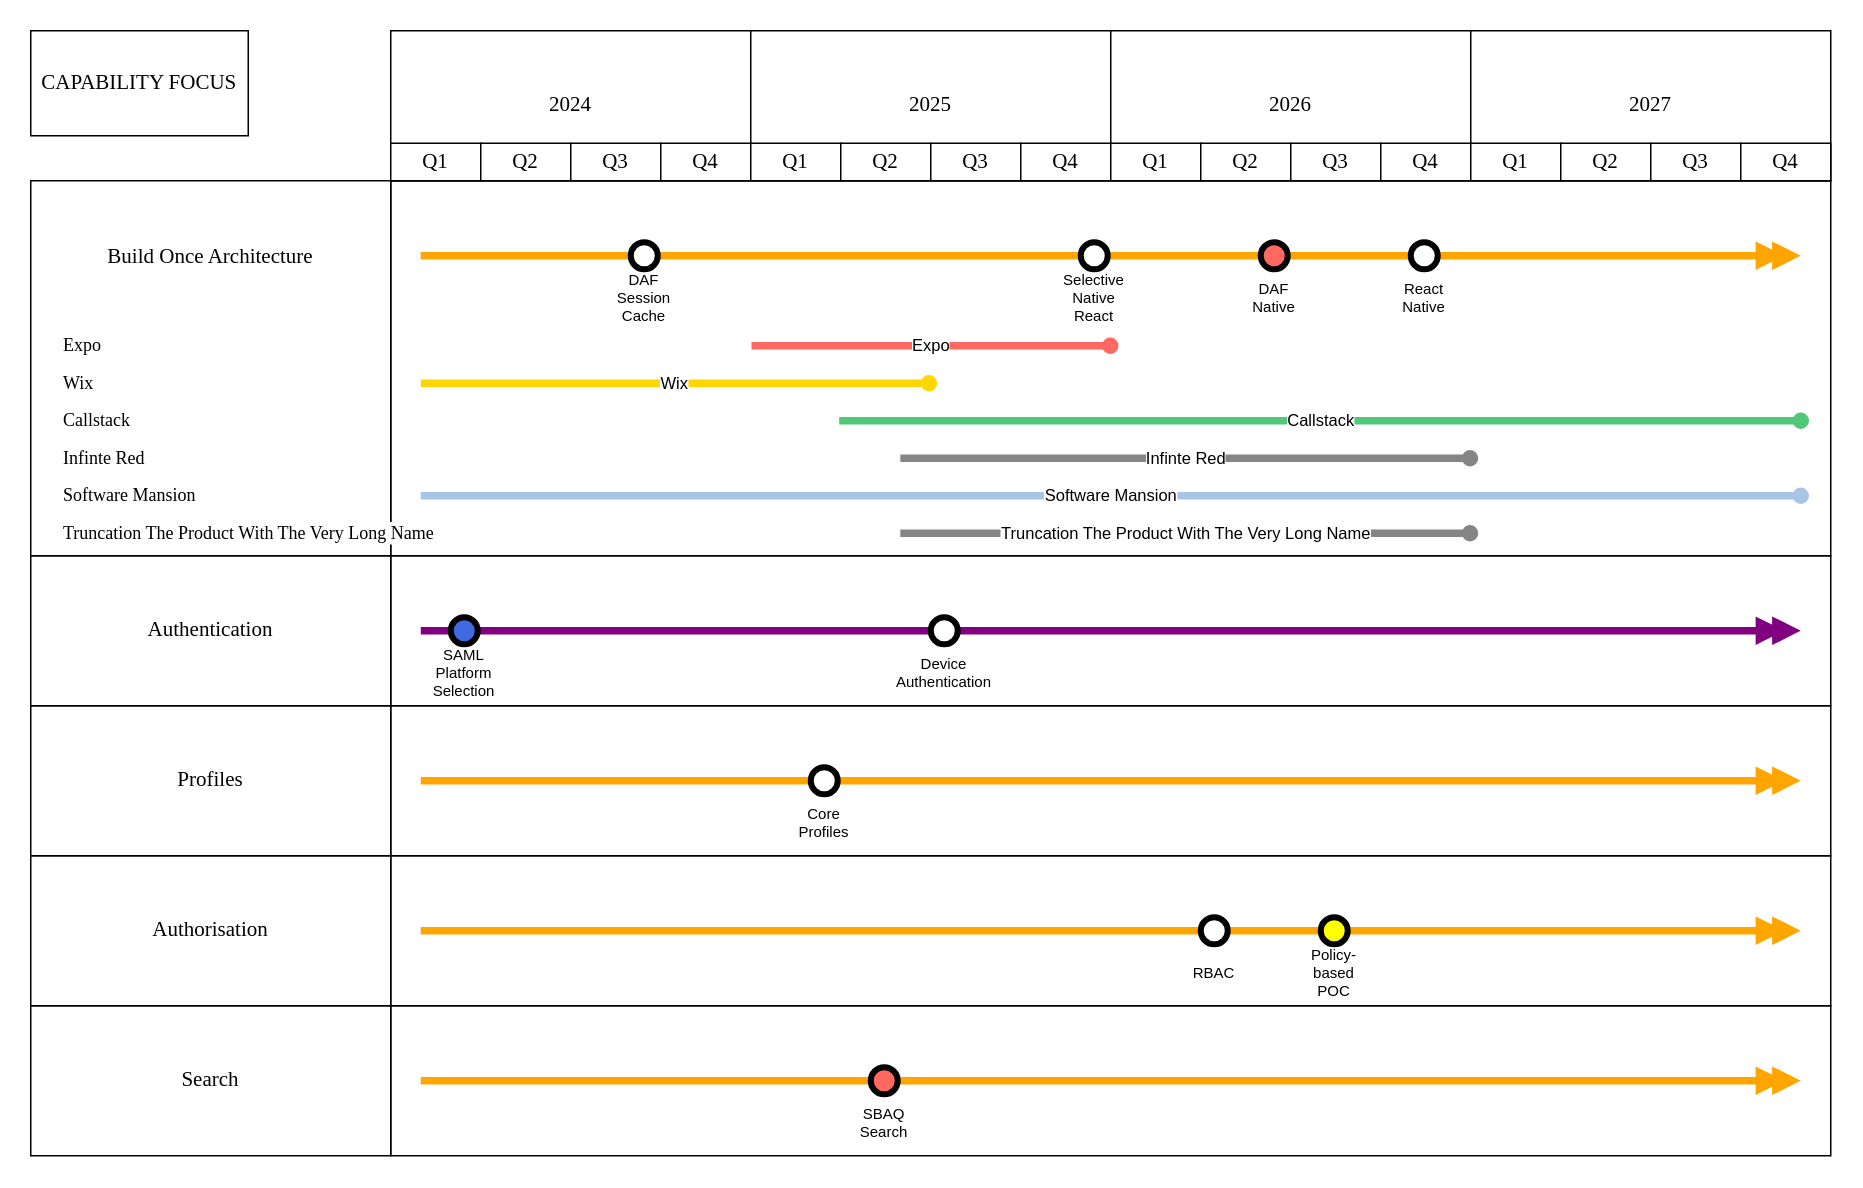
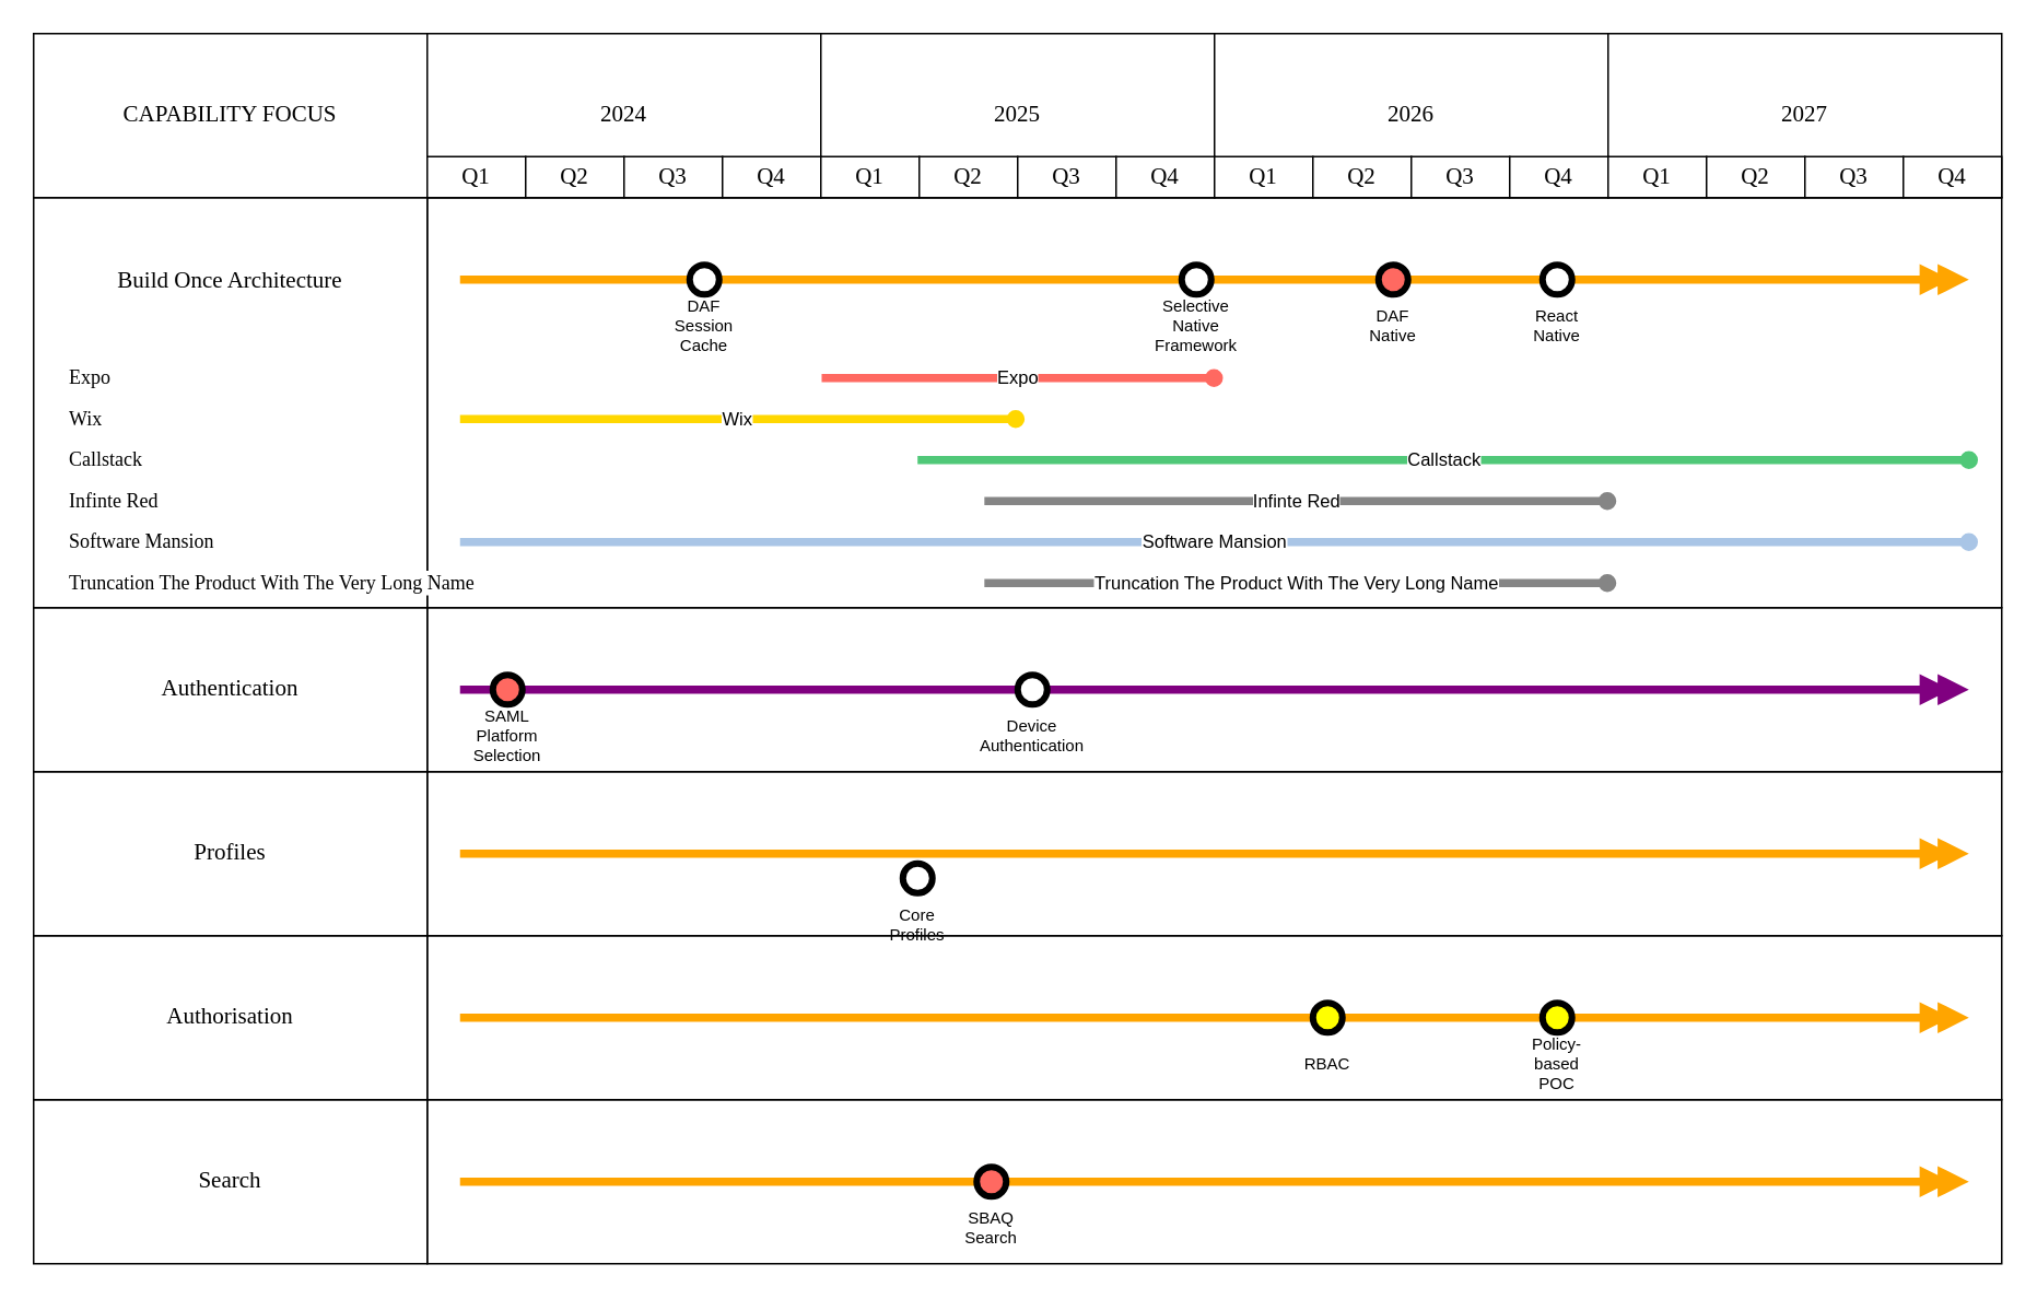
- <mxCell id="3" value="CAPABILITY FOCUS" style="text;html=1;strokeColor=#000000;;fillColor=#ffffff;align=center;fontFamily=Verdana;verticalAlign=middle;whiteSpace=wrap;rounded=0;fontSize=14" parent="2" vertex="1"><mxGeometry x="20" y="20" width="145" height="70" as="geometry" /></mxCell>
+ <mxCell id="3" value="CAPABILITY FOCUS" style="text;html=1;strokeColor=#000000;;fillColor=#ffffff;align=center;fontFamily=Verdana;verticalAlign=middle;whiteSpace=wrap;rounded=0;fontSize=14" parent="2" vertex="1"><mxGeometry x="20" y="20" width="240" height="100" as="geometry" /></mxCell>
- <mxCell id="28" value="Selective Native React" style="ellipse;whiteSpace=wrap;html=1;aspect=fixed;strokeWidth=4;spacingTop=55;fontSize=10;fontFamily=Helvetica;fillColor=#FFFFFF;" vertex="1" parent="2"><mxGeometry x="720" y="161" width="18" height="18" as="geometry" /></mxCell>
+ <mxCell id="28" value="Selective Native Framework" style="ellipse;whiteSpace=wrap;html=1;aspect=fixed;strokeWidth=4;spacingTop=55;fontSize=10;fontFamily=Helvetica;fillColor=#FFFFFF;" vertex="1" parent="2"><mxGeometry x="720" y="161" width="18" height="18" as="geometry" /></mxCell>
- <mxCell id="46" value="SAML Platform Selection" style="ellipse;whiteSpace=wrap;html=1;aspect=fixed;strokeWidth=4;spacingTop=55;fontSize=10;fontFamily=Helvetica;fillColor=#4169E1;" vertex="1" parent="2"><mxGeometry x="300" y="411" width="18" height="18" as="geometry" /></mxCell>
+ <mxCell id="46" value="SAML Platform Selection" style="ellipse;whiteSpace=wrap;html=1;aspect=fixed;strokeWidth=4;spacingTop=55;fontSize=10;fontFamily=Helvetica;fillColor=#ff6961;" vertex="1" parent="2"><mxGeometry x="300" y="411" width="18" height="18" as="geometry" /></mxCell>
- <mxCell id="51" value="Core Profiles" style="ellipse;whiteSpace=wrap;html=1;aspect=fixed;strokeWidth=4;spacingTop=55;fontSize=10;fontFamily=Helvetica;fillColor=#FFFFFF;" vertex="1" parent="2"><mxGeometry x="540" y="511" width="18" height="18" as="geometry" /></mxCell>
+ <mxCell id="51" value="Core Profiles" style="ellipse;whiteSpace=wrap;html=1;aspect=fixed;strokeWidth=4;spacingTop=55;fontSize=10;fontFamily=Helvetica;fillColor=#FFFFFF;" vertex="1" parent="2"><mxGeometry x="550" y="526" width="18" height="18" as="geometry" /></mxCell>
- <mxCell id="55" value="RBAC" style="ellipse;whiteSpace=wrap;html=1;aspect=fixed;strokeWidth=4;spacingTop=55;fontSize=10;fontFamily=Helvetica;fillColor=#FFFFFF;" vertex="1" parent="2"><mxGeometry x="800" y="611" width="18" height="18" as="geometry" /></mxCell>
+ <mxCell id="55" value="RBAC" style="ellipse;whiteSpace=wrap;html=1;aspect=fixed;strokeWidth=4;spacingTop=55;fontSize=10;fontFamily=Helvetica;fillColor=#ffff00;" vertex="1" parent="2"><mxGeometry x="800" y="611" width="18" height="18" as="geometry" /></mxCell>
- <mxCell id="56" value="Policy-based POC" style="ellipse;whiteSpace=wrap;html=1;aspect=fixed;strokeWidth=4;spacingTop=55;fontSize=10;fontFamily=Helvetica;fillColor=#FFFF00;" vertex="1" parent="2"><mxGeometry x="880" y="611" width="18" height="18" as="geometry" /></mxCell>
+ <mxCell id="56" value="Policy-based POC" style="ellipse;whiteSpace=wrap;html=1;aspect=fixed;strokeWidth=4;spacingTop=55;fontSize=10;fontFamily=Helvetica;fillColor=#FFFF00;" vertex="1" parent="2"><mxGeometry x="940" y="611" width="18" height="18" as="geometry" /></mxCell>
- <mxCell id="60" value="SBAQ Search" style="ellipse;whiteSpace=wrap;html=1;aspect=fixed;strokeWidth=4;spacingTop=55;fontSize=10;fontFamily=Helvetica;fillColor=#FF6961;" vertex="1" parent="2"><mxGeometry x="580" y="711" width="18" height="18" as="geometry" /></mxCell>
+ <mxCell id="60" value="SBAQ Search" style="ellipse;whiteSpace=wrap;html=1;aspect=fixed;strokeWidth=4;spacingTop=55;fontSize=10;fontFamily=Helvetica;fillColor=#FF6961;" vertex="1" parent="2"><mxGeometry x="595" y="711" width="18" height="18" as="geometry" /></mxCell>
